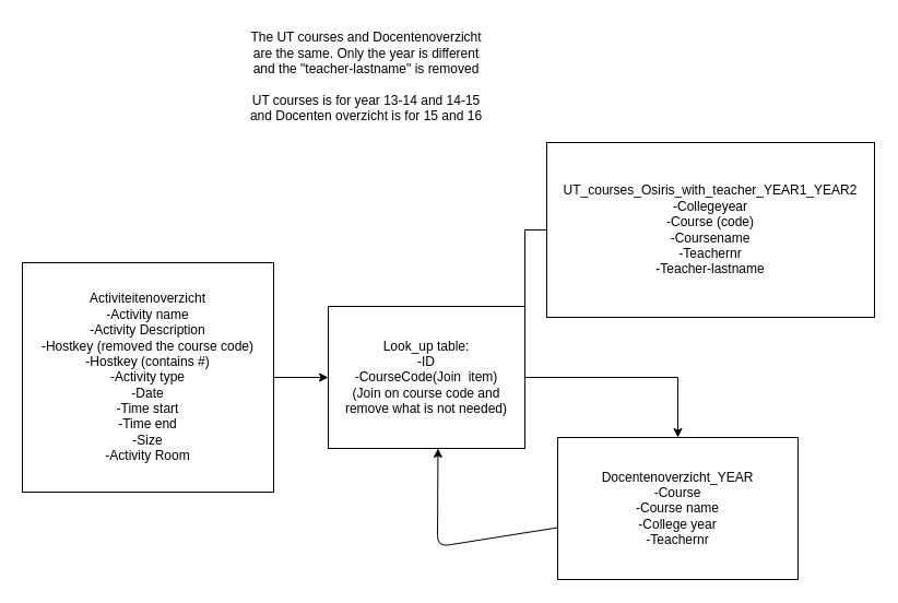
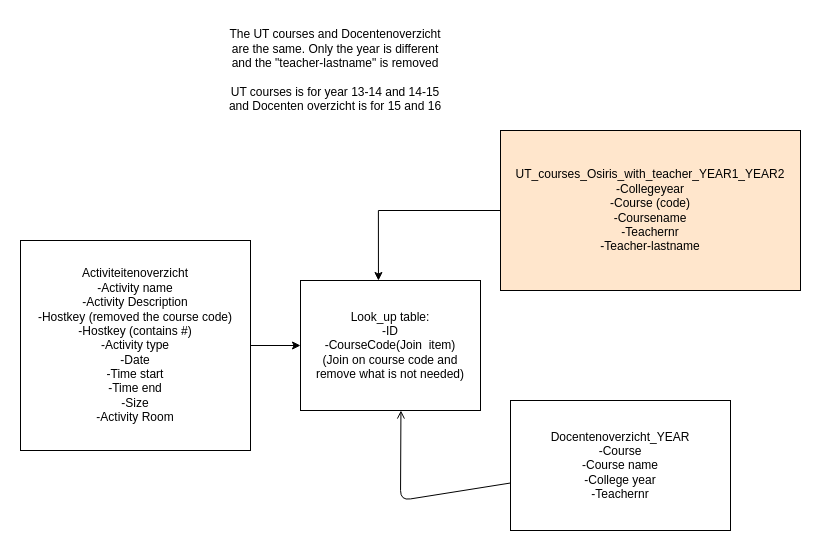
- <mxCell id="5" value="&lt;div&gt;UT_courses_Osiris_with_teacher_YEAR1_YEAR2&lt;/div&gt;&lt;div&gt;-Collegeyear&lt;/div&gt;&lt;div&gt;-Course (code)&lt;/div&gt;&lt;div&gt;-Coursename&lt;/div&gt;&lt;div&gt;-Teachernr&lt;/div&gt;&lt;div&gt;-Teacher-lastname &lt;br&gt;&lt;/div&gt;" style="rounded=0;whiteSpace=wrap;html=1;" parent="1" vertex="1"><mxGeometry x="500" y="130" width="300" height="160" as="geometry" /></mxCell>
+ <mxCell id="5" value="&lt;div&gt;UT_courses_Osiris_with_teacher_YEAR1_YEAR2&lt;/div&gt;&lt;div&gt;-Collegeyear&lt;/div&gt;&lt;div&gt;-Course (code)&lt;/div&gt;&lt;div&gt;-Coursename&lt;/div&gt;&lt;div&gt;-Teachernr&lt;/div&gt;&lt;div&gt;-Teacher-lastname &lt;br&gt;&lt;/div&gt;" style="rounded=0;whiteSpace=wrap;html=1;fillColor=#ffe6cc;" parent="1" vertex="1"><mxGeometry x="500" y="130" width="300" height="160" as="geometry" /></mxCell>
- <mxCell id="4" style="edgeStyle=orthogonalEdgeStyle;rounded=0;orthogonalLoop=1;jettySize=auto;html=1;exitX=0;exitY=0.5;exitDx=0;exitDy=0;" parent="1" source="5" target="6" edge="1"><mxGeometry relative="1" as="geometry" /></mxCell>
+ <mxCell id="4" style="edgeStyle=orthogonalEdgeStyle;rounded=0;orthogonalLoop=1;jettySize=auto;html=1;exitX=0;exitY=0.5;exitDx=0;exitDy=0;entryX=0.433;entryY=0;entryDx=0;entryDy=0;entryPerimeter=0;" parent="1" source="5" target="8" edge="1"><mxGeometry relative="1" as="geometry" /></mxCell>
- <mxCell id="9" value="" style="endArrow=classic;html=1;entryX=0.558;entryY=1;entryDx=0;entryDy=0;entryPerimeter=0;" parent="1" source="6" target="8" edge="1"><mxGeometry width="50" height="50" relative="1" as="geometry"><mxPoint x="510" y="420" as="sourcePoint" /><mxPoint x="560" y="370" as="targetPoint" /><Array as="points"><mxPoint x="400" y="500" /></Array></mxGeometry></mxCell>
+ <mxCell id="9" value="" style="endArrow=open;html=1;entryX=0.558;entryY=1;entryDx=0;entryDy=0;entryPerimeter=0;" parent="1" source="6" target="8" edge="1"><mxGeometry width="50" height="50" relative="1" as="geometry"><mxPoint x="510" y="420" as="sourcePoint" /><mxPoint x="560" y="370" as="targetPoint" /><Array as="points"><mxPoint x="400" y="500" /></Array></mxGeometry></mxCell>
